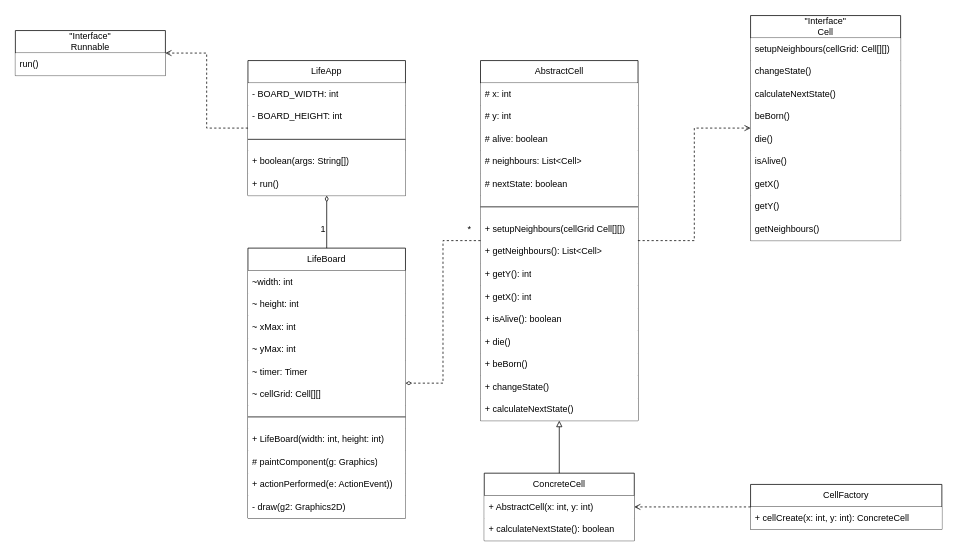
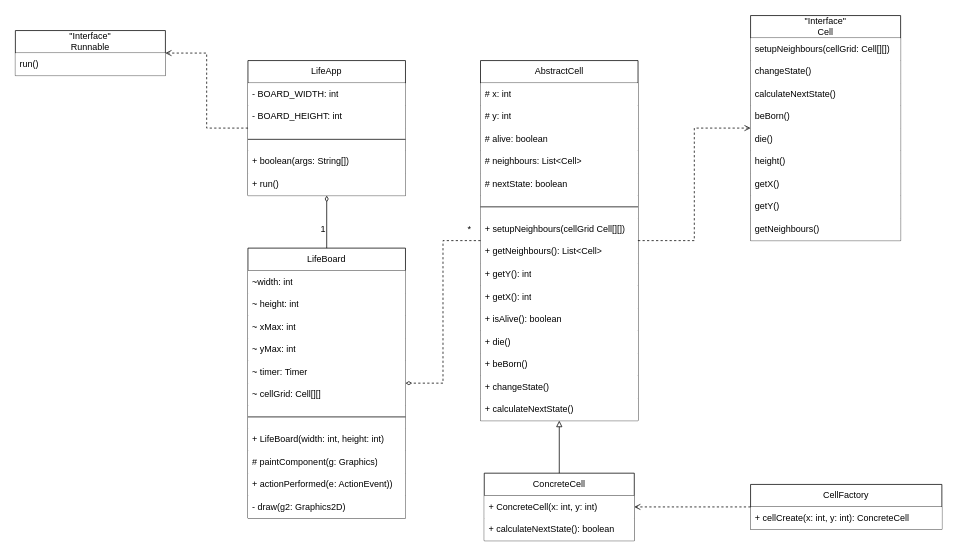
- <mxCell id="8" value="isAlive()" style="text;strokeColor=none;fillColor=default;align=left;verticalAlign=middle;spacingLeft=4;spacingRight=4;overflow=hidden;points=[[0,0.5],[1,0.5]];portConstraint=eastwest;rotatable=0;whiteSpace=wrap;html=1;" parent="2" vertex="1"><mxGeometry y="180" width="200" height="30" as="geometry" /></mxCell>
+ <mxCell id="8" value="height()" style="text;strokeColor=none;fillColor=default;align=left;verticalAlign=middle;spacingLeft=4;spacingRight=4;overflow=hidden;points=[[0,0.5],[1,0.5]];portConstraint=eastwest;rotatable=0;whiteSpace=wrap;html=1;" parent="2" vertex="1"><mxGeometry y="180" width="200" height="30" as="geometry" /></mxCell>
- <mxCell id="31" value="+ AbstractCell(x: int, y: int)" style="text;strokeColor=none;fillColor=default;align=left;verticalAlign=middle;spacingLeft=4;spacingRight=4;overflow=hidden;points=[[0,0.5],[1,0.5]];portConstraint=eastwest;rotatable=0;whiteSpace=wrap;html=1;" parent="30" vertex="1"><mxGeometry y="30" width="200" height="30" as="geometry" /></mxCell>
+ <mxCell id="31" value="+ ConcreteCell(x: int, y: int)" style="text;strokeColor=none;fillColor=default;align=left;verticalAlign=middle;spacingLeft=4;spacingRight=4;overflow=hidden;points=[[0,0.5],[1,0.5]];portConstraint=eastwest;rotatable=0;whiteSpace=wrap;html=1;" parent="30" vertex="1"><mxGeometry y="30" width="200" height="30" as="geometry" /></mxCell>
